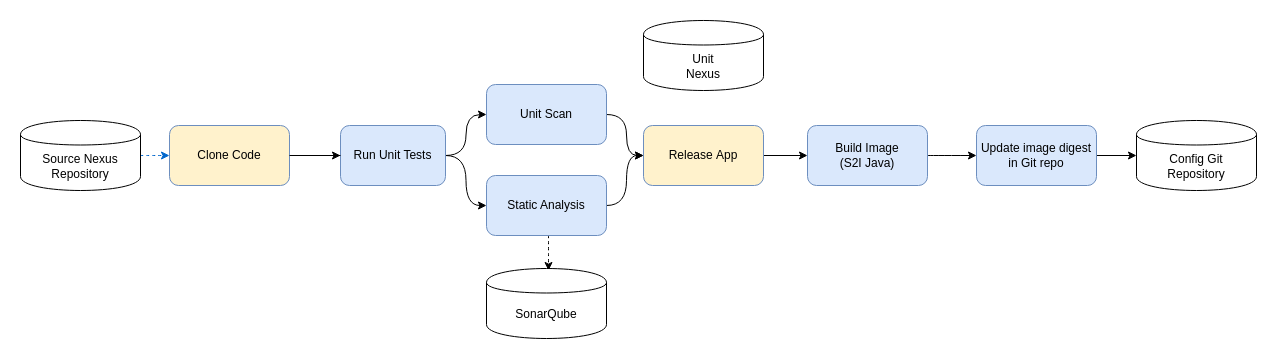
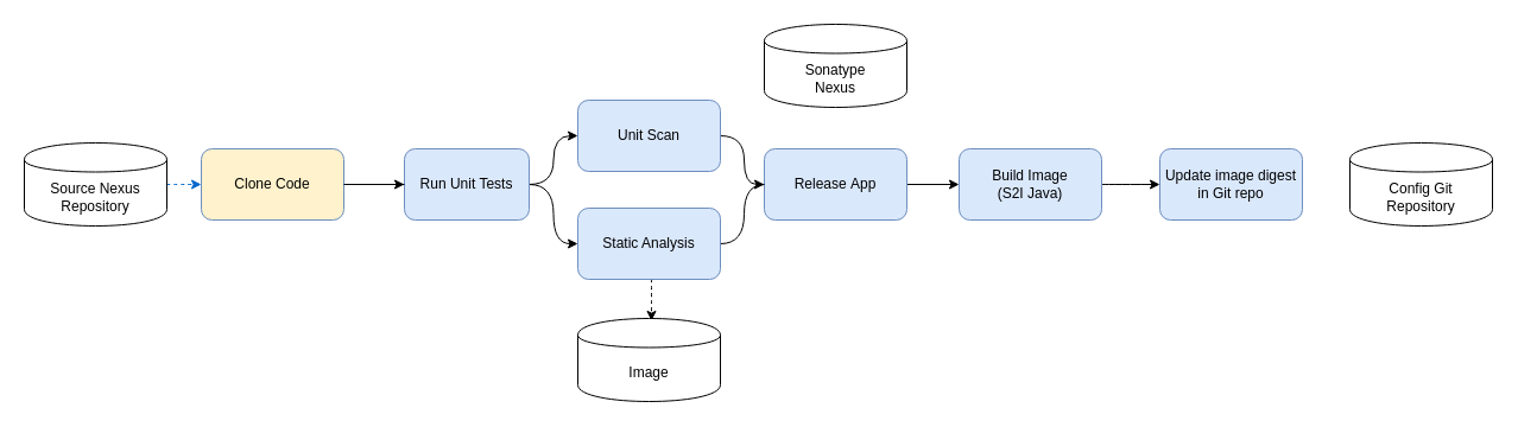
- <mxCell id="12" value="Unit &lt;br&gt;Nexus" style="shape=cylinder;whiteSpace=wrap;html=1;boundedLbl=1;backgroundOutline=1;" parent="1" vertex="1"><mxGeometry x="643" y="20" width="120" height="70" as="geometry" /></mxCell>
+ <mxCell id="12" value="Sonatype &lt;br&gt;Nexus" style="shape=cylinder;whiteSpace=wrap;html=1;boundedLbl=1;backgroundOutline=1;" parent="1" vertex="1"><mxGeometry x="643" y="20" width="120" height="70" as="geometry" /></mxCell>
- <mxCell id="8" value="Release&amp;nbsp;App" style="rounded=1;whiteSpace=wrap;html=1;fillColor=#fff2cc;strokeColor=#6c8ebf;" parent="1" vertex="1"><mxGeometry x="643" y="125" width="120" height="60" as="geometry" /></mxCell>
+ <mxCell id="8" value="Release&amp;nbsp;App" style="rounded=1;whiteSpace=wrap;html=1;fillColor=#dae8fc;strokeColor=#6c8ebf;" parent="1" vertex="1"><mxGeometry x="643" y="125" width="120" height="60" as="geometry" /></mxCell>
- <mxCell id="17" style="edgeStyle=orthogonalEdgeStyle;rounded=0;orthogonalLoop=1;jettySize=auto;html=1;exitX=1;exitY=0.5;exitDx=0;exitDy=0;entryX=0;entryY=0.5;entryDx=0;entryDy=0;" parent="1" source="18" target="19" edge="1"><mxGeometry relative="1" as="geometry" /></mxCell>
- <mxCell id="10" style="edgeStyle=orthogonalEdgeStyle;curved=1;rounded=0;orthogonalLoop=1;jettySize=auto;html=1;exitX=1;exitY=0.5;exitDx=0;exitDy=0;entryX=0;entryY=0.5;entryDx=0;entryDy=0;" parent="1" source="11" target="8" edge="1"><mxGeometry relative="1" as="geometry"><mxPoint x="626" y="215" as="targetPoint" /></mxGeometry></mxCell>
+ <mxCell id="10" style="edgeStyle=orthogonalEdgeStyle;curved=1;rounded=0;orthogonalLoop=1;jettySize=auto;html=1;exitX=1;exitY=0.5;exitDx=0;exitDy=0;entryX=0;entryY=0.5;entryDx=0;entryDy=0;endArrow=none;" parent="1" source="11" target="8" edge="1"><mxGeometry relative="1" as="geometry"><mxPoint x="626" y="215" as="targetPoint" /></mxGeometry></mxCell>
- <mxCell id="13" value="SonarQube" style="shape=cylinder;whiteSpace=wrap;html=1;boundedLbl=1;backgroundOutline=1;" parent="1" vertex="1"><mxGeometry x="486" y="268" width="120" height="70" as="geometry" /></mxCell>
+ <mxCell id="13" value="Image" style="shape=cylinder;whiteSpace=wrap;html=1;boundedLbl=1;backgroundOutline=1;" parent="1" vertex="1"><mxGeometry x="486" y="268" width="120" height="70" as="geometry" /></mxCell>
